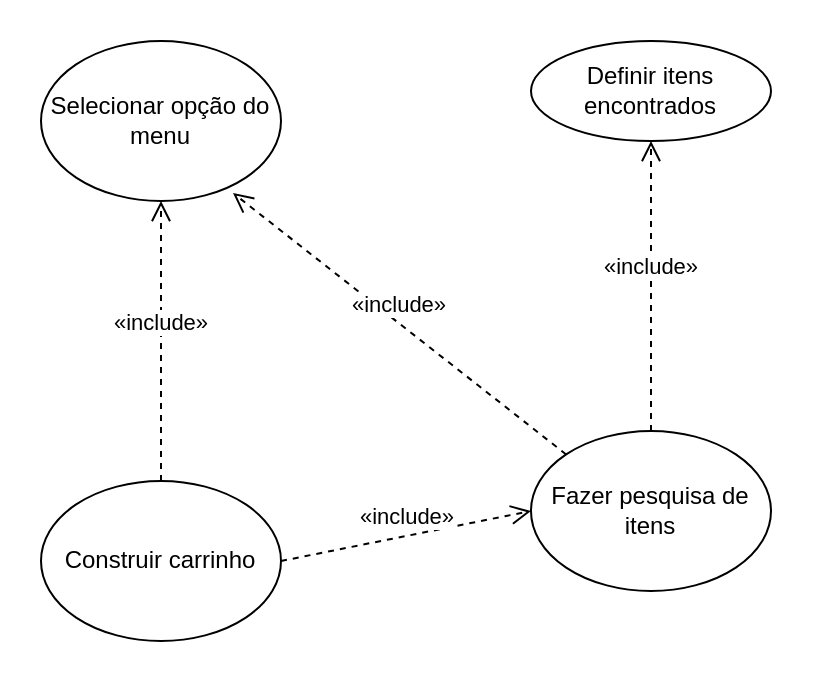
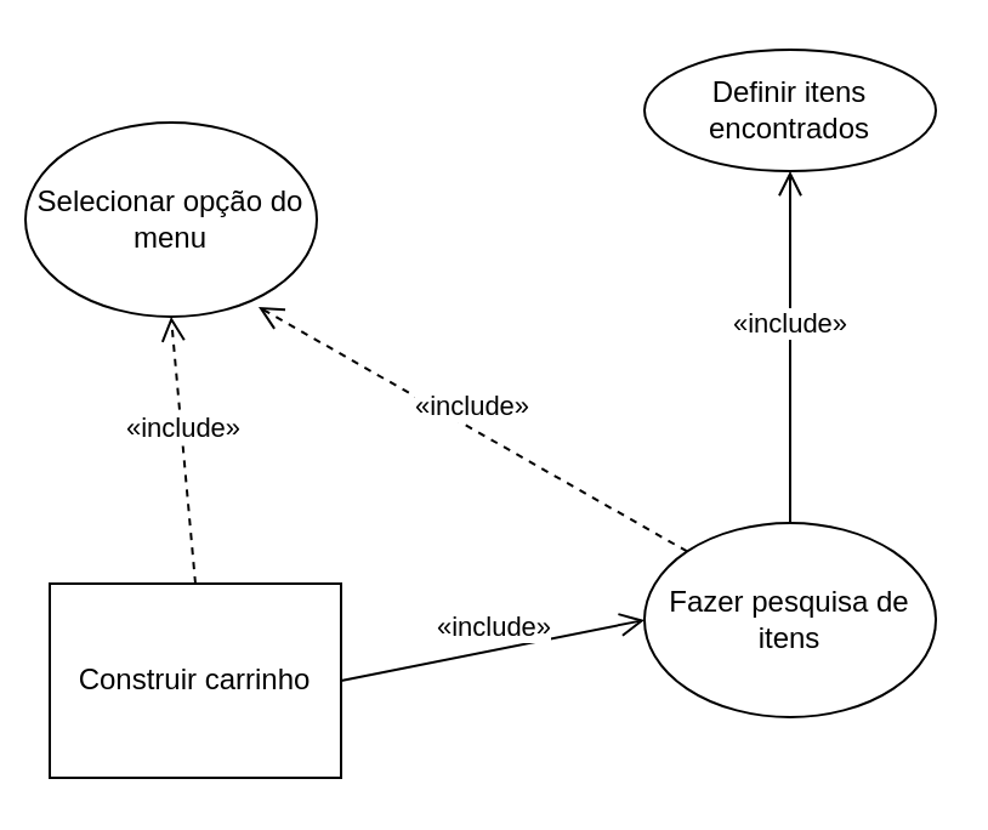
- <mxCell id="3" value="Selecionar opção do menu" style="ellipse;whiteSpace=wrap;html=1;" vertex="1" parent="1"><mxGeometry x="20" y="20" width="120" height="80" as="geometry" /></mxCell>
+ <mxCell id="3" value="Selecionar opção do menu" style="ellipse;whiteSpace=wrap;html=1;" vertex="1" parent="1"><mxGeometry x="10" y="50" width="120" height="80" as="geometry" /></mxCell>
- <mxCell id="8" value="«include» " style="html=1;verticalAlign=bottom;endArrow=open;dashed=1;endSize=8;exitX=0.5;exitY=0;exitDx=0;exitDy=0;entryX=0.5;entryY=1;entryDx=0;entryDy=0;" edge="1" parent="1" source="5" target="2"><mxGeometry relative="1" as="geometry"><mxPoint x="375" y="320" as="sourcePoint" /><mxPoint x="470" y="150" as="targetPoint" /></mxGeometry></mxCell>
+ <mxCell id="8" value="«include» " style="html=1;verticalAlign=bottom;endArrow=open;dashed=0;endSize=8;exitX=0.5;exitY=0;exitDx=0;exitDy=0;entryX=0.5;entryY=1;entryDx=0;entryDy=0;" edge="1" parent="1" source="5" target="2"><mxGeometry relative="1" as="geometry"><mxPoint x="375" y="320" as="sourcePoint" /><mxPoint x="470" y="150" as="targetPoint" /></mxGeometry></mxCell>
- <mxCell id="7" value="«include» " style="html=1;verticalAlign=bottom;endArrow=open;dashed=1;endSize=8;exitX=1;exitY=0.5;exitDx=0;exitDy=0;entryX=0;entryY=0.5;entryDx=0;entryDy=0;" edge="1" parent="1" source="4" target="5"><mxGeometry relative="1" as="geometry"><mxPoint x="365" y="310" as="sourcePoint" /><mxPoint x="460" y="140" as="targetPoint" /></mxGeometry></mxCell>
+ <mxCell id="7" value="«include» " style="html=1;verticalAlign=bottom;endArrow=open;dashed=0;endSize=8;exitX=1;exitY=0.5;exitDx=0;exitDy=0;entryX=0;entryY=0.5;entryDx=0;entryDy=0;" edge="1" parent="1" source="4" target="5"><mxGeometry relative="1" as="geometry"><mxPoint x="365" y="310" as="sourcePoint" /><mxPoint x="460" y="140" as="targetPoint" /></mxGeometry></mxCell>
- <mxCell id="4" value="&lt;div&gt;Construir carrinho&lt;/div&gt;" style="ellipse;whiteSpace=wrap;html=1;" vertex="1" parent="1"><mxGeometry x="20" y="240" width="120" height="80" as="geometry" /></mxCell>
+ <mxCell id="4" value="&lt;div&gt;Construir carrinho&lt;/div&gt;" style="whiteSpace=wrap;html=1;rounded=0;" vertex="1" parent="1"><mxGeometry x="20" y="240" width="120" height="80" as="geometry" /></mxCell>
